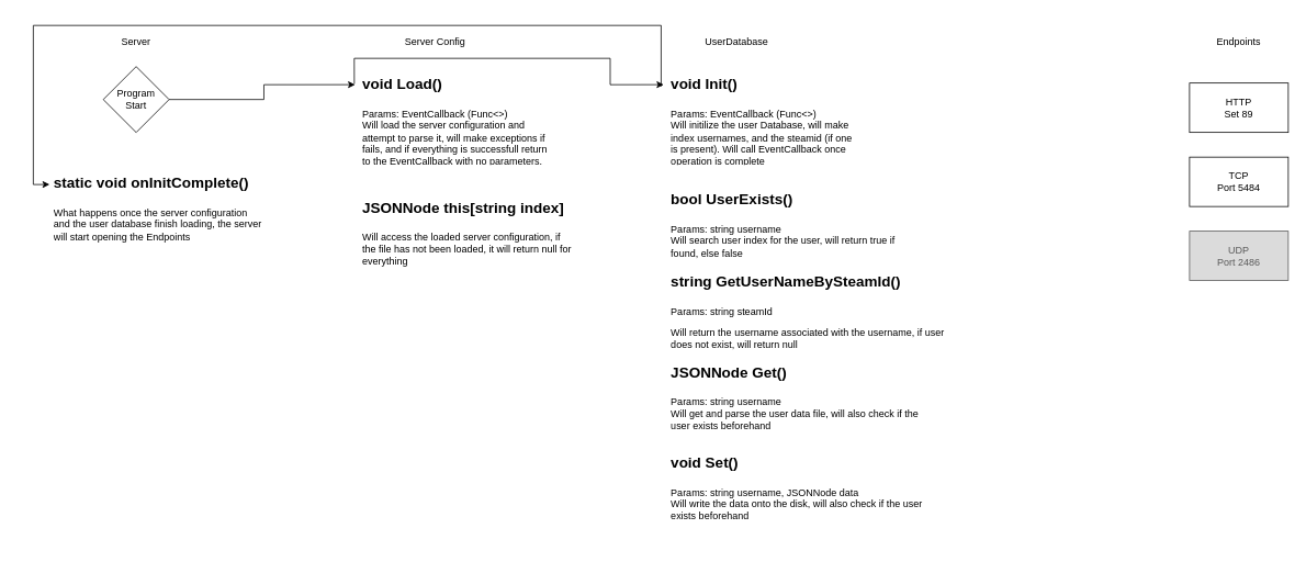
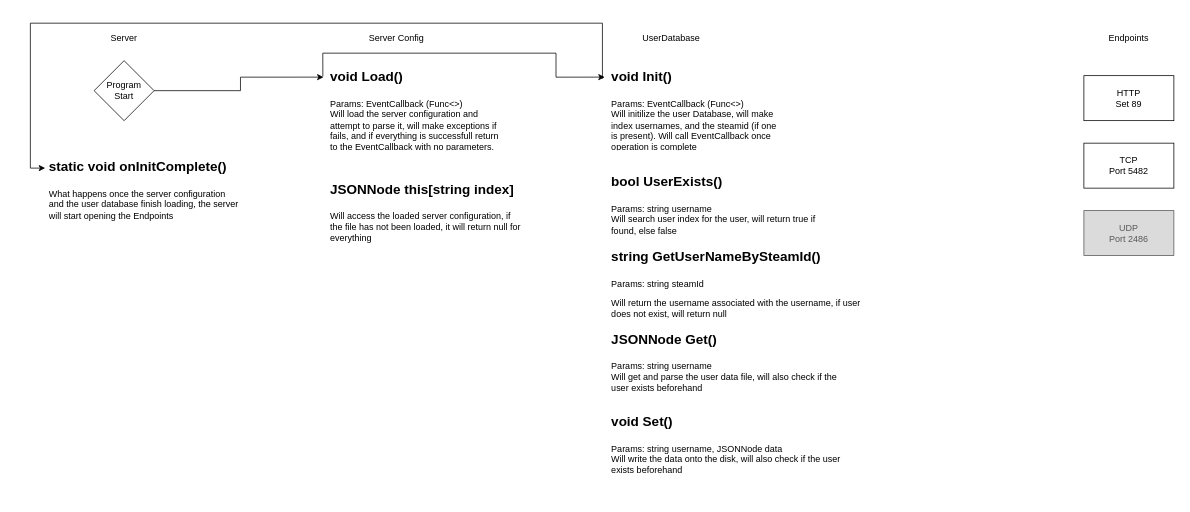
- <mxCell id="5" value="TCP&lt;br&gt;Port 5484" style="rounded=0;whiteSpace=wrap;html=1;" parent="1" vertex="1"><mxGeometry x="1445" y="190" width="120" height="60" as="geometry" /></mxCell>
+ <mxCell id="5" value="TCP&lt;br&gt;Port 5482" style="rounded=0;whiteSpace=wrap;html=1;" parent="1" vertex="1"><mxGeometry x="1445" y="190" width="120" height="60" as="geometry" /></mxCell>
